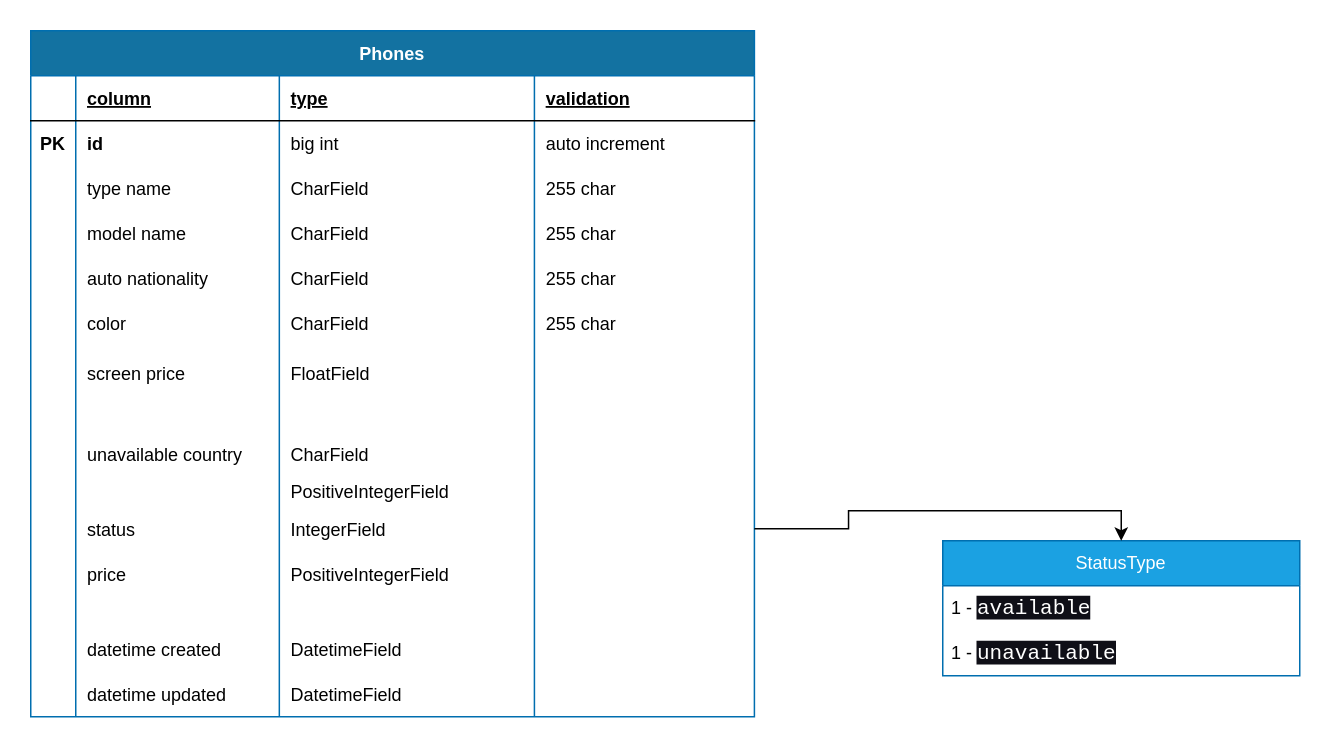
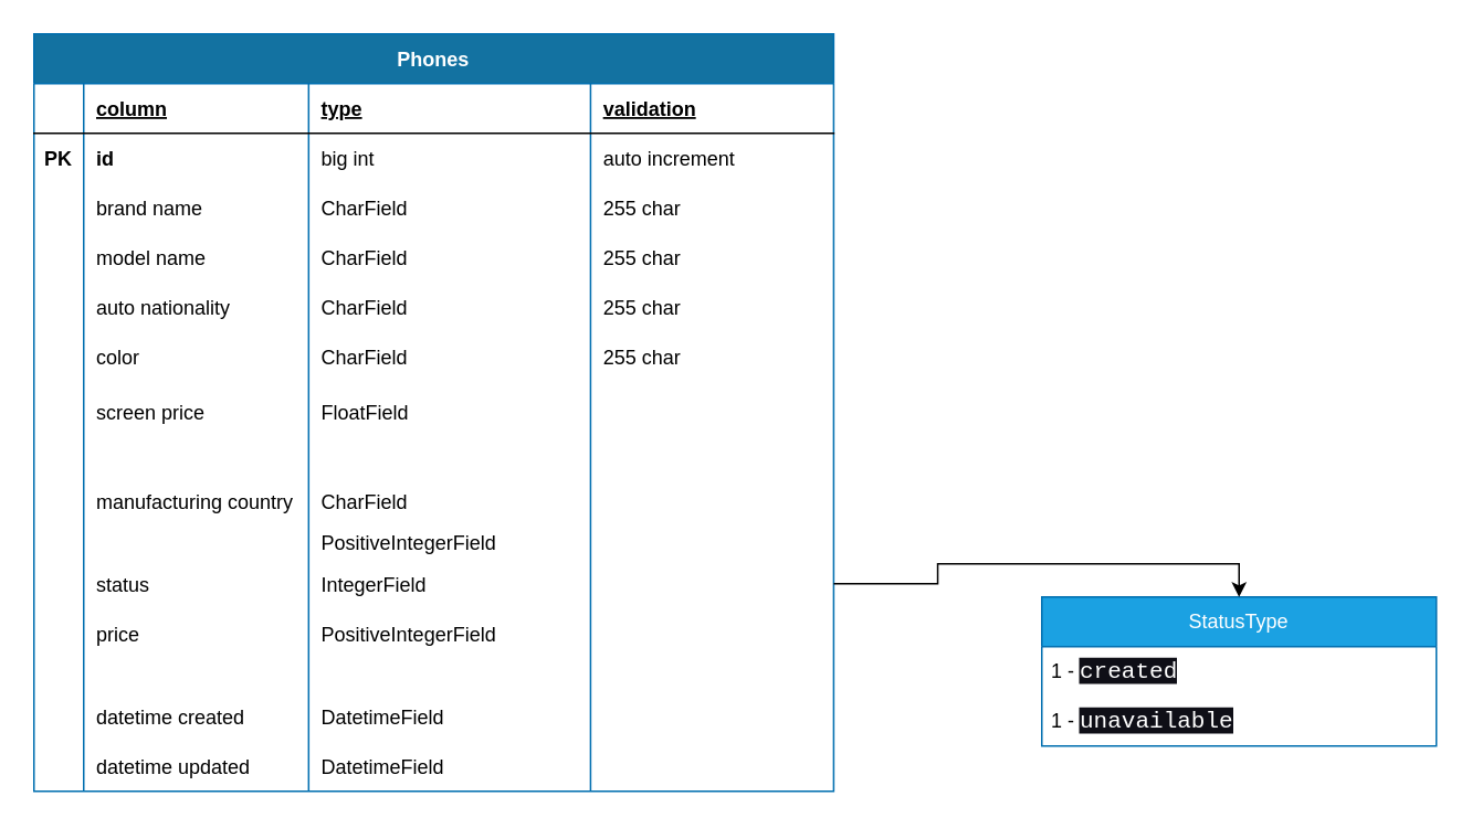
- <mxCell id="15" value="type name" style="shape=partialRectangle;connectable=0;top=0;left=0;bottom=0;right=0;align=left;spacingLeft=6;overflow=hidden;fillColor=none;" parent="13" vertex="1"><mxGeometry x="30" width="135.724" height="30" as="geometry"><mxRectangle width="135.724" height="30" as="alternateBounds" /></mxGeometry></mxCell>
+ <mxCell id="15" value="brand name" style="shape=partialRectangle;connectable=0;top=0;left=0;bottom=0;right=0;align=left;spacingLeft=6;overflow=hidden;fillColor=none;" parent="13" vertex="1"><mxGeometry x="30" width="135.724" height="30" as="geometry"><mxRectangle width="135.724" height="30" as="alternateBounds" /></mxGeometry></mxCell>
- <mxCell id="45" value="unavailable country" style="shape=partialRectangle;connectable=0;top=0;left=0;bottom=0;right=0;align=left;spacingLeft=6;overflow=hidden;fillColor=none;" parent="43" vertex="1"><mxGeometry x="30" width="135.724" height="30" as="geometry"><mxRectangle width="135.724" height="30" as="alternateBounds" /></mxGeometry></mxCell>
+ <mxCell id="45" value="manufacturing country" style="shape=partialRectangle;connectable=0;top=0;left=0;bottom=0;right=0;align=left;spacingLeft=6;overflow=hidden;fillColor=none;" parent="43" vertex="1"><mxGeometry x="30" width="135.724" height="30" as="geometry"><mxRectangle width="135.724" height="30" as="alternateBounds" /></mxGeometry></mxCell>
- <mxCell id="79" value="1 -&amp;nbsp;&lt;span style=&quot;background-color: rgb(15, 15, 23); font-family: &amp;quot;Fira Code&amp;quot;, Consolas, &amp;quot;Courier New&amp;quot;, monospace; font-size: 14px;&quot;&gt;&lt;font color=&quot;#ffffff&quot;&gt;available&lt;/font&gt;&lt;/span&gt;" style="text;strokeColor=none;fillColor=none;align=left;verticalAlign=middle;spacingLeft=4;spacingRight=4;overflow=hidden;points=[[0,0.5],[1,0.5]];portConstraint=eastwest;rotatable=0;whiteSpace=wrap;html=1;" parent="78" vertex="1"><mxGeometry y="30" width="238" height="30" as="geometry" /></mxCell>
+ <mxCell id="79" value="1 -&amp;nbsp;&lt;span style=&quot;background-color: rgb(15, 15, 23); font-family: &amp;quot;Fira Code&amp;quot;, Consolas, &amp;quot;Courier New&amp;quot;, monospace; font-size: 14px;&quot;&gt;&lt;font color=&quot;#ffffff&quot;&gt;created&lt;/font&gt;&lt;/span&gt;" style="text;strokeColor=none;fillColor=none;align=left;verticalAlign=middle;spacingLeft=4;spacingRight=4;overflow=hidden;points=[[0,0.5],[1,0.5]];portConstraint=eastwest;rotatable=0;whiteSpace=wrap;html=1;" parent="78" vertex="1"><mxGeometry y="30" width="238" height="30" as="geometry" /></mxCell>
